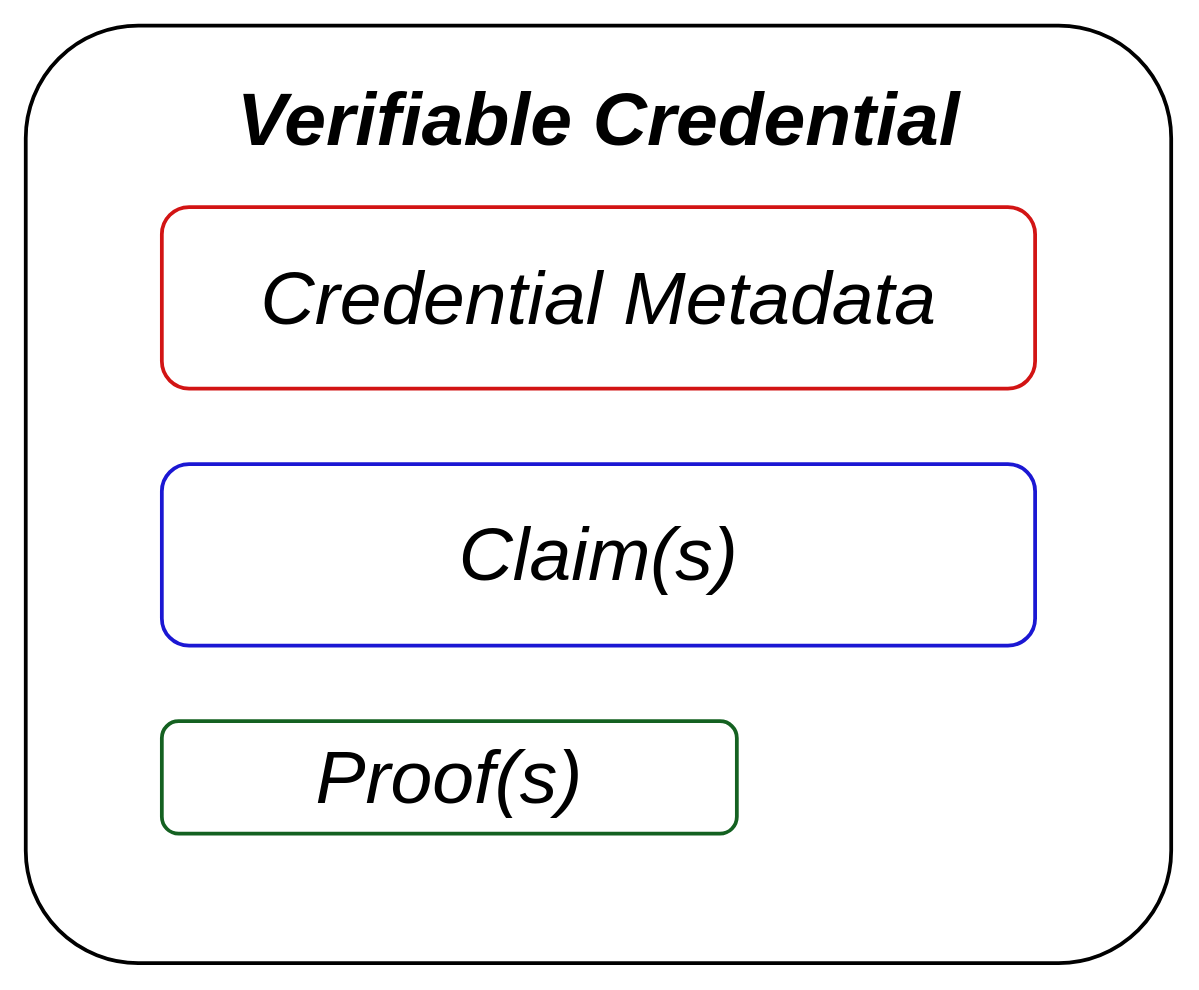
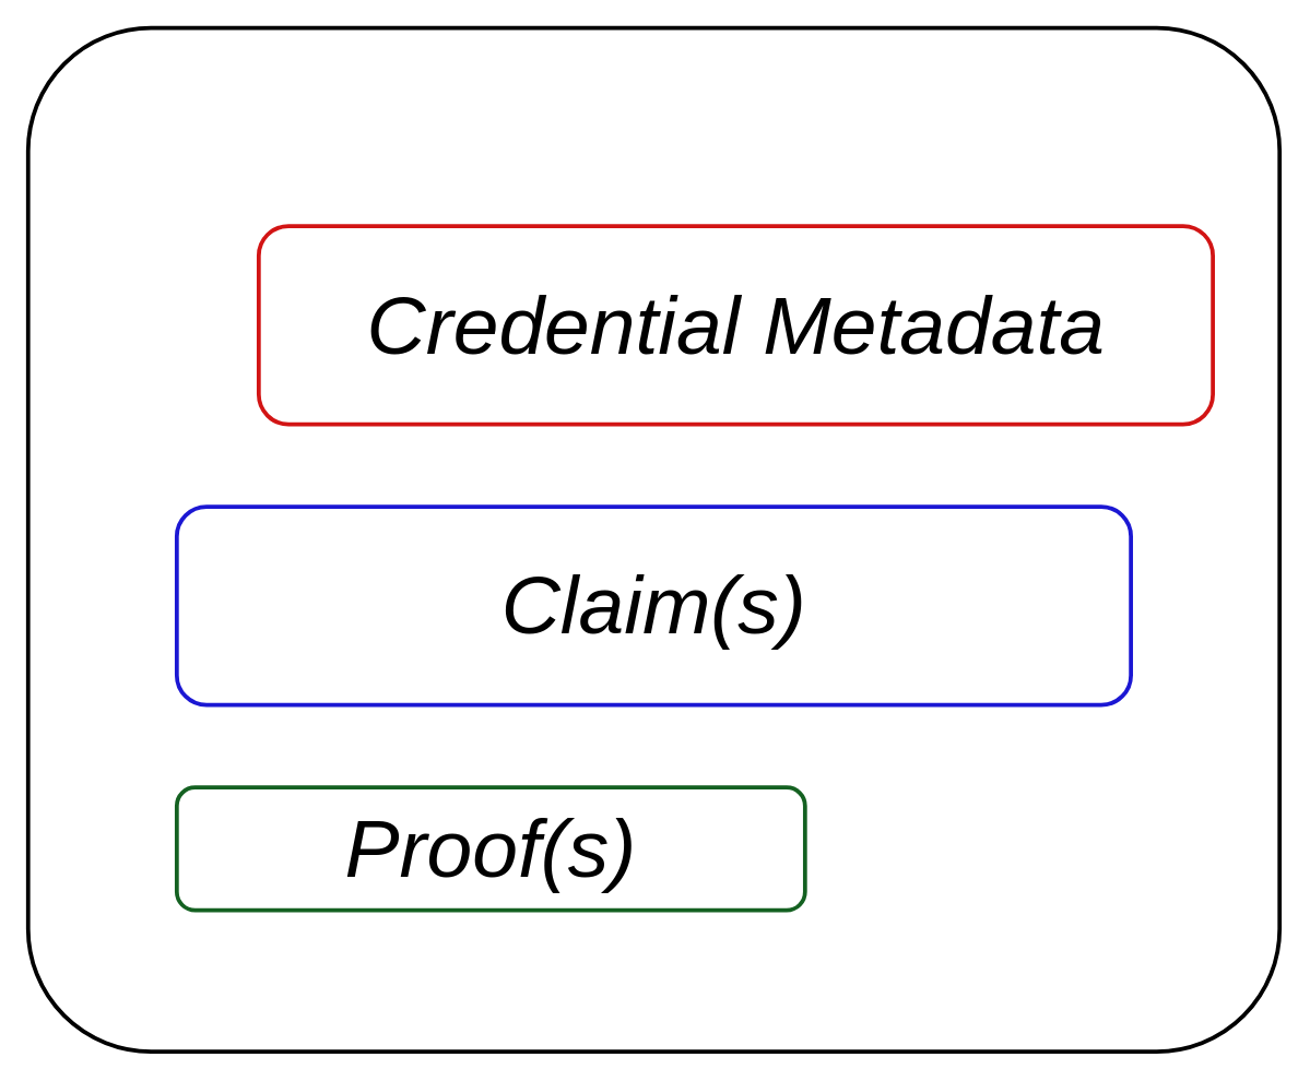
- <mxCell id="3" value="&lt;i&gt;&lt;b&gt;&lt;font style=&quot;font-size: 60px;&quot;&gt;Verifiable Credential&lt;/font&gt;&lt;/b&gt;&lt;/i&gt;" style="text;html=1;align=center;verticalAlign=middle;whiteSpace=wrap;rounded=0;fontSize=16;" parent="1" vertex="1"><mxGeometry x="128.872" y="58.71" width="698.617" height="72.581" as="geometry" /></mxCell>
- <mxCell id="4" value="&lt;div&gt;&lt;font size=&quot;1&quot; style=&quot;&quot;&gt;&lt;i style=&quot;font-size: 60px;&quot;&gt;Credential Metadata&lt;/i&gt;&lt;/font&gt;&lt;/div&gt;" style="rounded=1;whiteSpace=wrap;html=1;fillColor=none;strokeWidth=3;strokeColor=#D21414;" parent="1" vertex="1"><mxGeometry x="128.872" y="165.161" width="698.617" height="145.161" as="geometry" /></mxCell>
+ <mxCell id="4" value="&lt;div&gt;&lt;font size=&quot;1&quot; style=&quot;&quot;&gt;&lt;i style=&quot;font-size: 60px;&quot;&gt;Credential Metadata&lt;/i&gt;&lt;/font&gt;&lt;/div&gt;" style="rounded=1;whiteSpace=wrap;html=1;fillColor=none;strokeWidth=3;strokeColor=#D21414;" parent="1" vertex="1"><mxGeometry x="188.872" y="165.161" width="698.617" height="145.161" as="geometry" /></mxCell>
